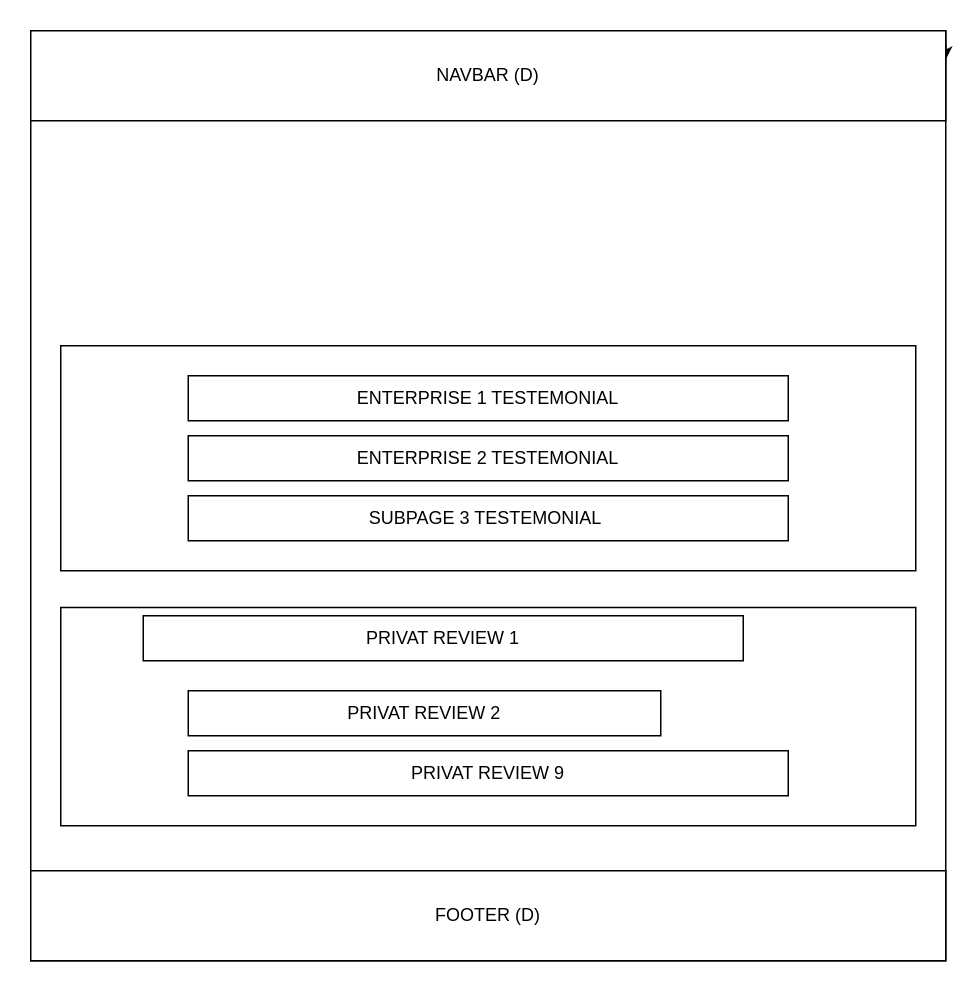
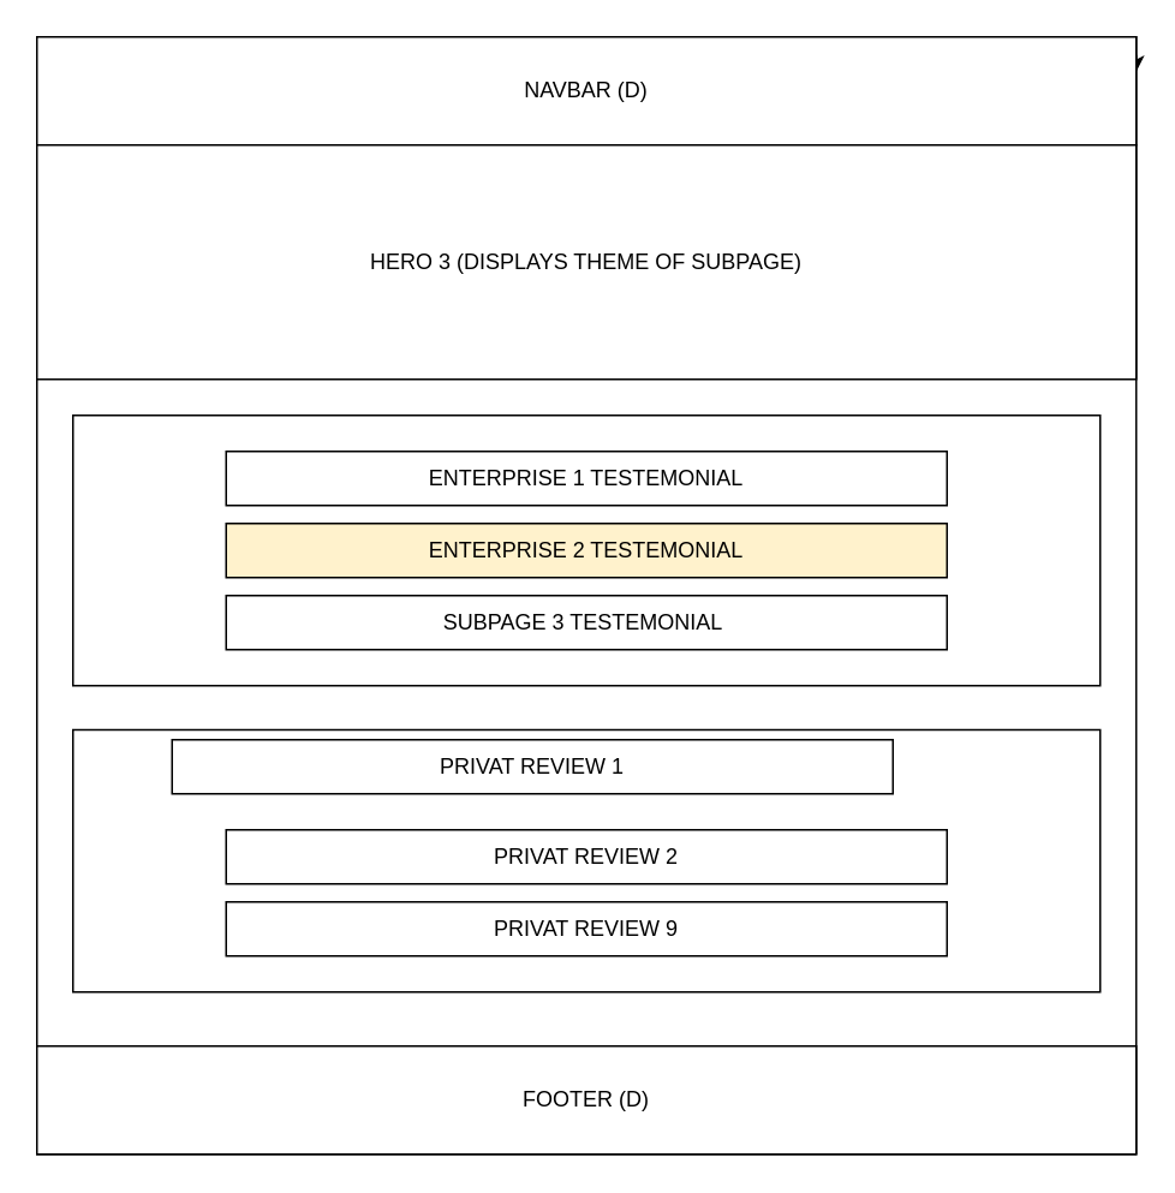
+ <mxCell id="5" value="HERO 3 (DISPLAYS THEME OF SUBPAGE)" style="rounded=0;whiteSpace=wrap;html=1;" vertex="1" parent="1"><mxGeometry x="20" y="80" width="610" height="130" as="geometry" /></mxCell>
- <mxCell id="10" value="ENTERPRISE 2 TESTEMONIAL" style="rounded=0;whiteSpace=wrap;html=1;" vertex="1" parent="1"><mxGeometry x="125" y="290" width="400" height="30" as="geometry" /></mxCell>
+ <mxCell id="10" value="ENTERPRISE 2 TESTEMONIAL" style="rounded=0;whiteSpace=wrap;html=1;fillColor=#fff2cc;" vertex="1" parent="1"><mxGeometry x="125" y="290" width="400" height="30" as="geometry" /></mxCell>
- <mxCell id="13" value="PRIVAT REVIEW 2" style="rounded=0;whiteSpace=wrap;html=1;" vertex="1" parent="1"><mxGeometry x="125" y="460" width="315" height="30" as="geometry" /></mxCell>
+ <mxCell id="13" value="PRIVAT REVIEW 2" style="rounded=0;whiteSpace=wrap;html=1;" vertex="1" parent="1"><mxGeometry x="125" y="460" width="400" height="30" as="geometry" /></mxCell>
